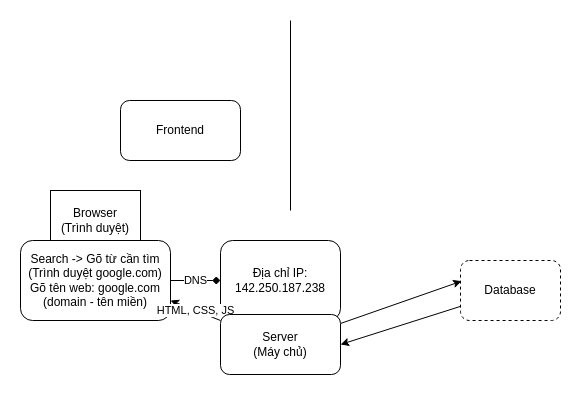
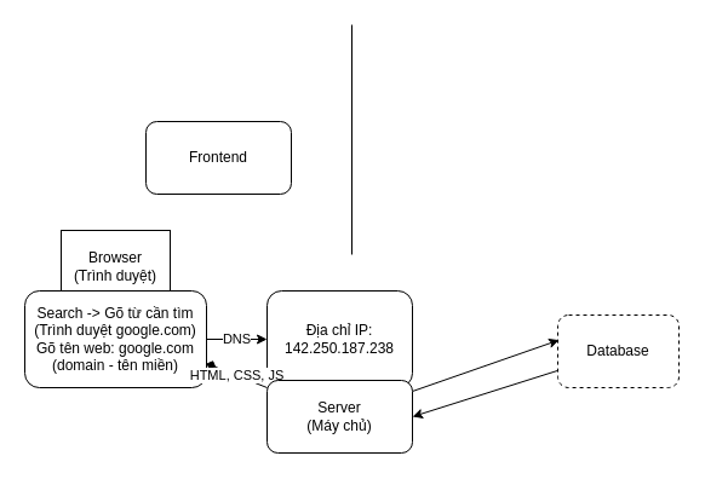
- <mxCell id="4" value="DNS" style="edgeStyle=none;html=1;endArrow=diamond;" parent="1" source="5" target="6" edge="1"><mxGeometry relative="1" as="geometry" /></mxCell>
+ <mxCell id="4" value="DNS" style="edgeStyle=none;html=1;" parent="1" source="5" target="6" edge="1"><mxGeometry relative="1" as="geometry" /></mxCell>
- <mxCell id="7" value="HTML, CSS, JS" style="edgeStyle=none;html=1;entryX=1;entryY=0.75;entryDx=0;entryDy=0;" parent="1" source="9" target="5" edge="1"><mxGeometry relative="1" as="geometry" /></mxCell>
+ <mxCell id="7" value="HTML, CSS, JS" style="edgeStyle=none;html=1;entryX=1;entryY=0.75;entryDx=0;entryDy=0;endArrow=diamond;" parent="1" source="9" target="5" edge="1"><mxGeometry relative="1" as="geometry" /></mxCell>
